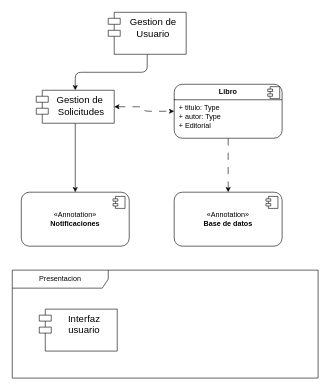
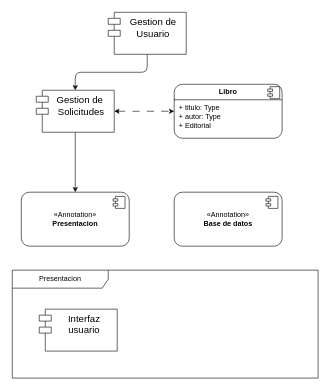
- <mxCell id="6" value="&lt;div&gt;&lt;font style=&quot;font-size: 16px;&quot;&gt;Gestion de&amp;nbsp;&lt;br&gt;Solicitudes&lt;/font&gt;&lt;/div&gt;" style="shape=module;align=left;spacingLeft=20;align=center;verticalAlign=top;whiteSpace=wrap;html=1;rounded=1;" vertex="1" parent="1"><mxGeometry x="60" y="150" width="130" height="55" as="geometry" /></mxCell>
+ <mxCell id="6" value="&lt;div&gt;&lt;font style=&quot;font-size: 16px;&quot;&gt;Gestion de&amp;nbsp;&lt;br&gt;Solicitudes&lt;/font&gt;&lt;/div&gt;" style="shape=module;align=left;spacingLeft=20;align=center;verticalAlign=top;whiteSpace=wrap;html=1;rounded=1;" vertex="1" parent="1"><mxGeometry x="60" y="150" width="130" height="70" as="geometry" /></mxCell>
- <mxCell id="9" style="edgeStyle=orthogonalEdgeStyle;rounded=1;orthogonalLoop=1;jettySize=auto;html=1;entryX=0.5;entryY=0;entryDx=0;entryDy=0;dashed=1;dashPattern=12 12;" edge="1" parent="1" source="10" target="12"><mxGeometry relative="1" as="geometry" /></mxCell>
- <mxCell id="7" value="«Annotation»&lt;br&gt;&lt;b&gt;Notificaciones&lt;/b&gt;" style="html=1;dropTarget=0;whiteSpace=wrap;rounded=1;" vertex="1" parent="1"><mxGeometry x="35" y="320" width="180" height="90" as="geometry" /></mxCell>
+ <mxCell id="7" value="«Annotation»&lt;br&gt;&lt;b&gt;Presentacion&lt;/b&gt;" style="html=1;dropTarget=0;whiteSpace=wrap;rounded=1;" vertex="1" parent="1"><mxGeometry x="35" y="320" width="180" height="90" as="geometry" /></mxCell>
